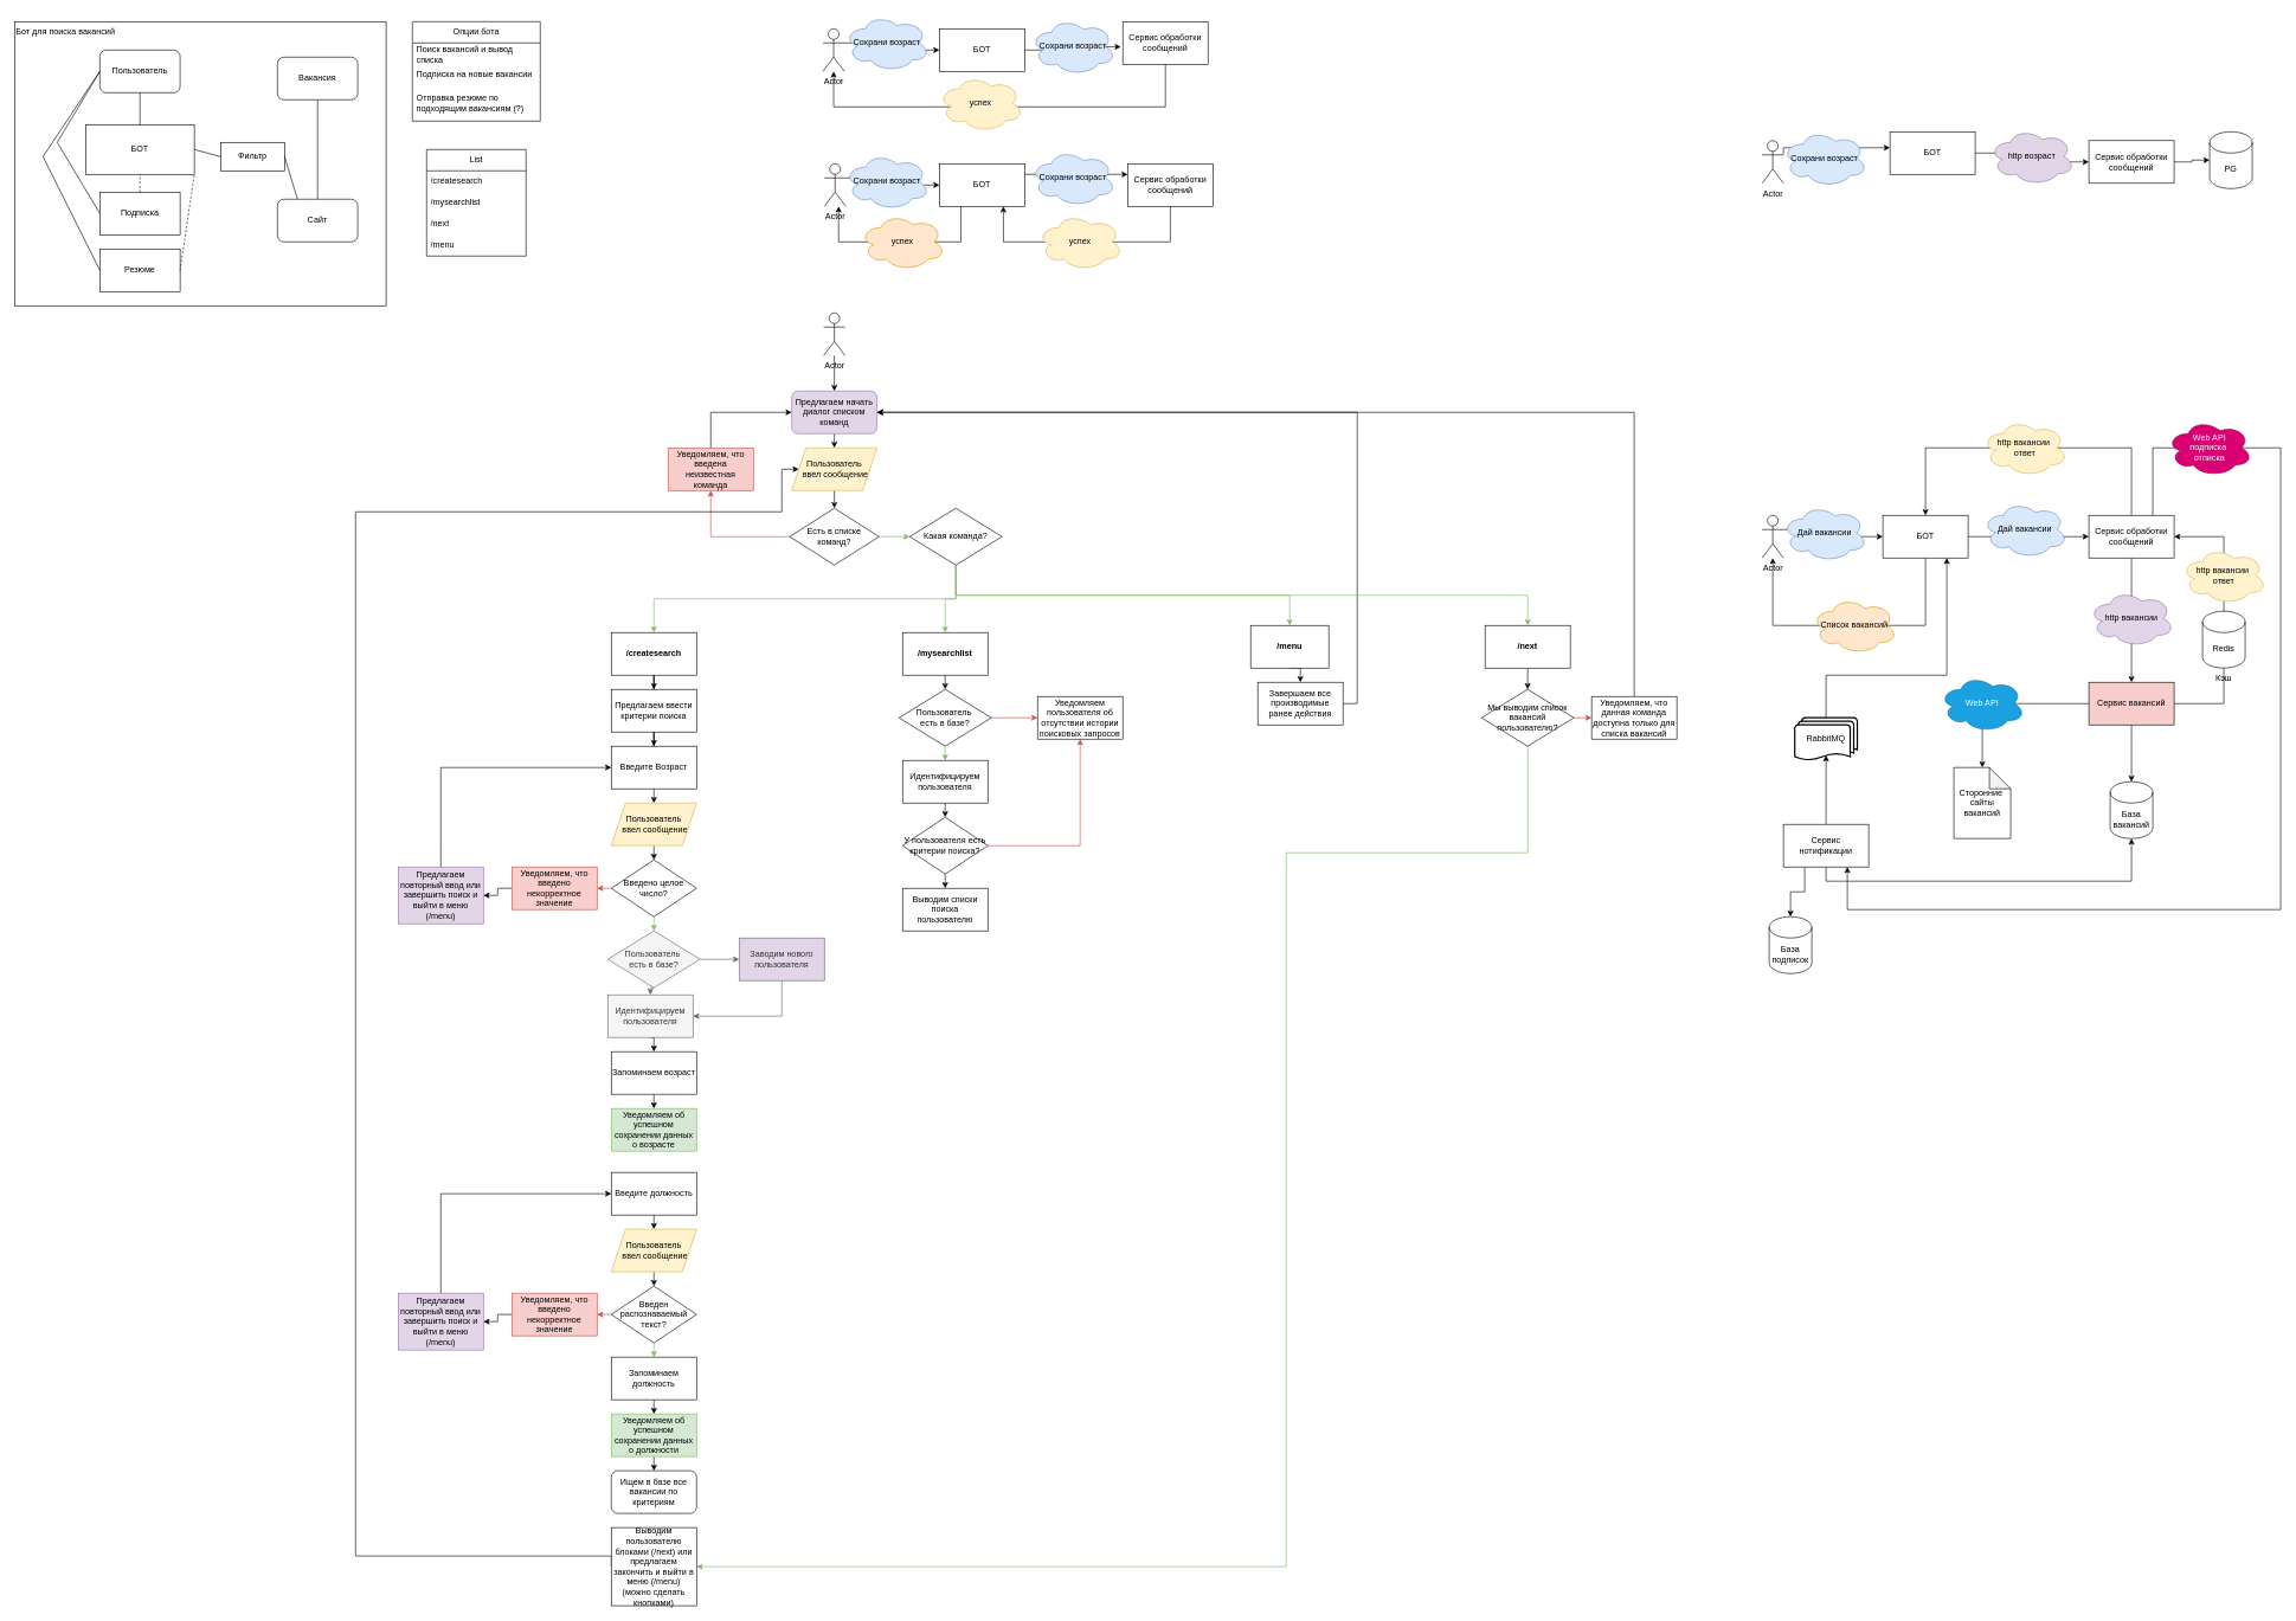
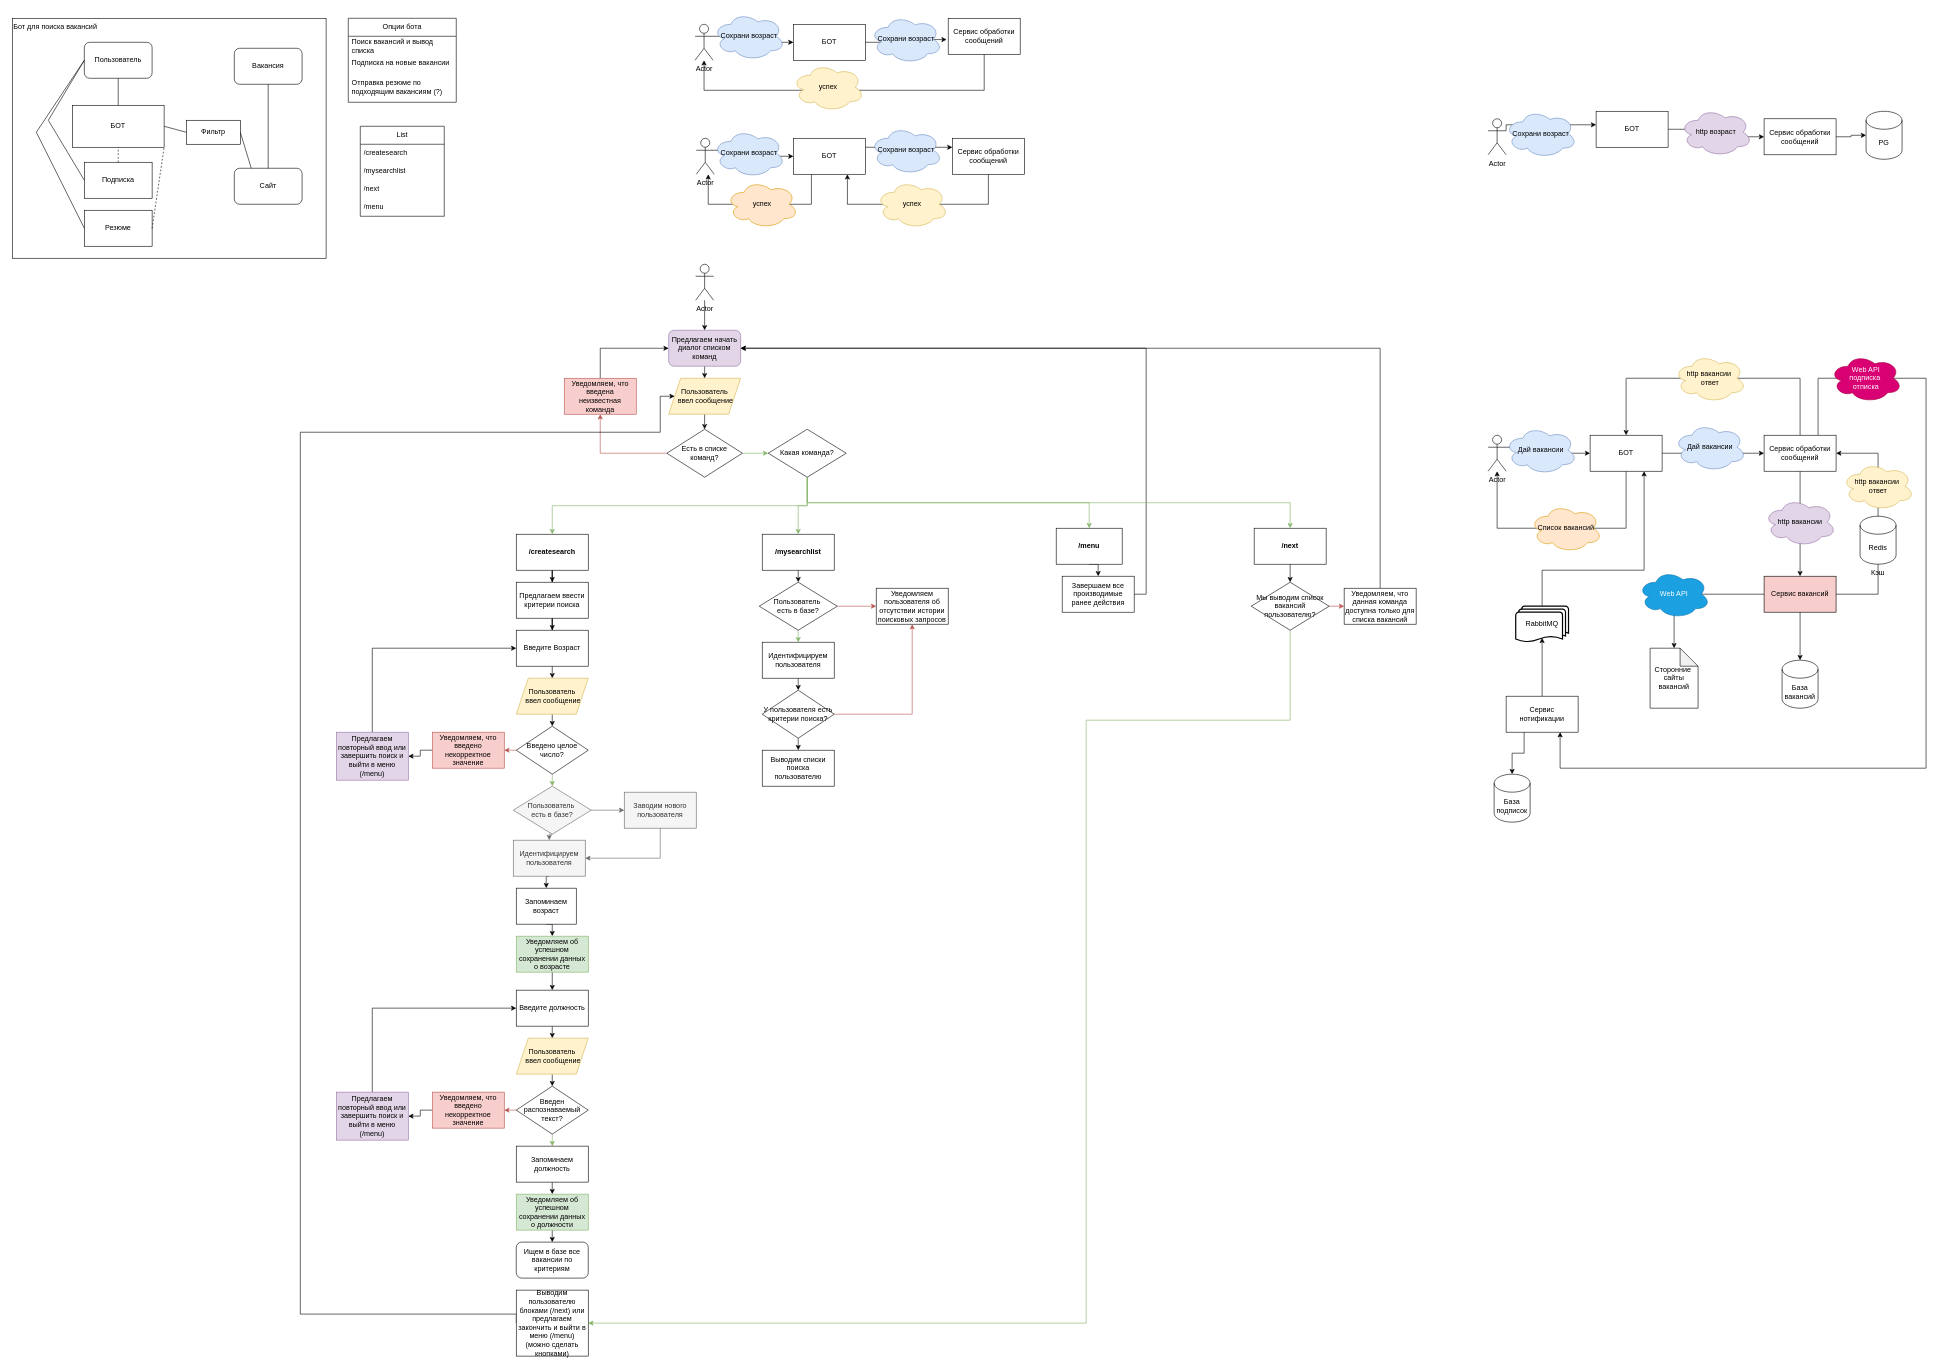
- <mxCell id="169" style="edgeStyle=orthogonalEdgeStyle;rounded=0;orthogonalLoop=1;jettySize=auto;html=1;exitX=0.5;exitY=1;exitDx=0;exitDy=0;entryX=0.5;entryY=1;entryDx=0;entryDy=0;entryPerimeter=0;" edge="1" parent="1" source="165" target="154"><mxGeometry relative="1" as="geometry" /></mxCell>
- <mxCell id="91" value="Заводим нового пользователя" style="rounded=0;whiteSpace=wrap;html=1;fillColor=#e1d5e7;fontColor=#333333;strokeColor=#666666;" parent="1" vertex="1"><mxGeometry x="1040" y="1320" width="120" height="60" as="geometry" /></mxCell>
+ <mxCell id="91" value="Заводим нового пользователя" style="rounded=0;whiteSpace=wrap;html=1;fillColor=#f5f5f5;fontColor=#333333;strokeColor=#666666;" parent="1" vertex="1"><mxGeometry x="1040" y="1320" width="120" height="60" as="geometry" /></mxCell>
- <mxCell id="56" value="Запоминаем возраст" style="rounded=0;whiteSpace=wrap;html=1;" parent="1" vertex="1"><mxGeometry x="860" y="1480" width="120" height="60" as="geometry" /></mxCell>
+ <mxCell id="56" value="Запоминаем возраст" style="rounded=0;whiteSpace=wrap;html=1;" parent="1" vertex="1"><mxGeometry x="860" y="1480" width="100" height="60" as="geometry" /></mxCell>
+ <mxCell id="70" style="edgeStyle=orthogonalEdgeStyle;rounded=0;orthogonalLoop=1;jettySize=auto;html=1;exitX=0.5;exitY=1;exitDx=0;exitDy=0;entryX=0.5;entryY=0;entryDx=0;entryDy=0;" parent="1" source="71" target="58" edge="1"><mxGeometry relative="1" as="geometry" /></mxCell>
